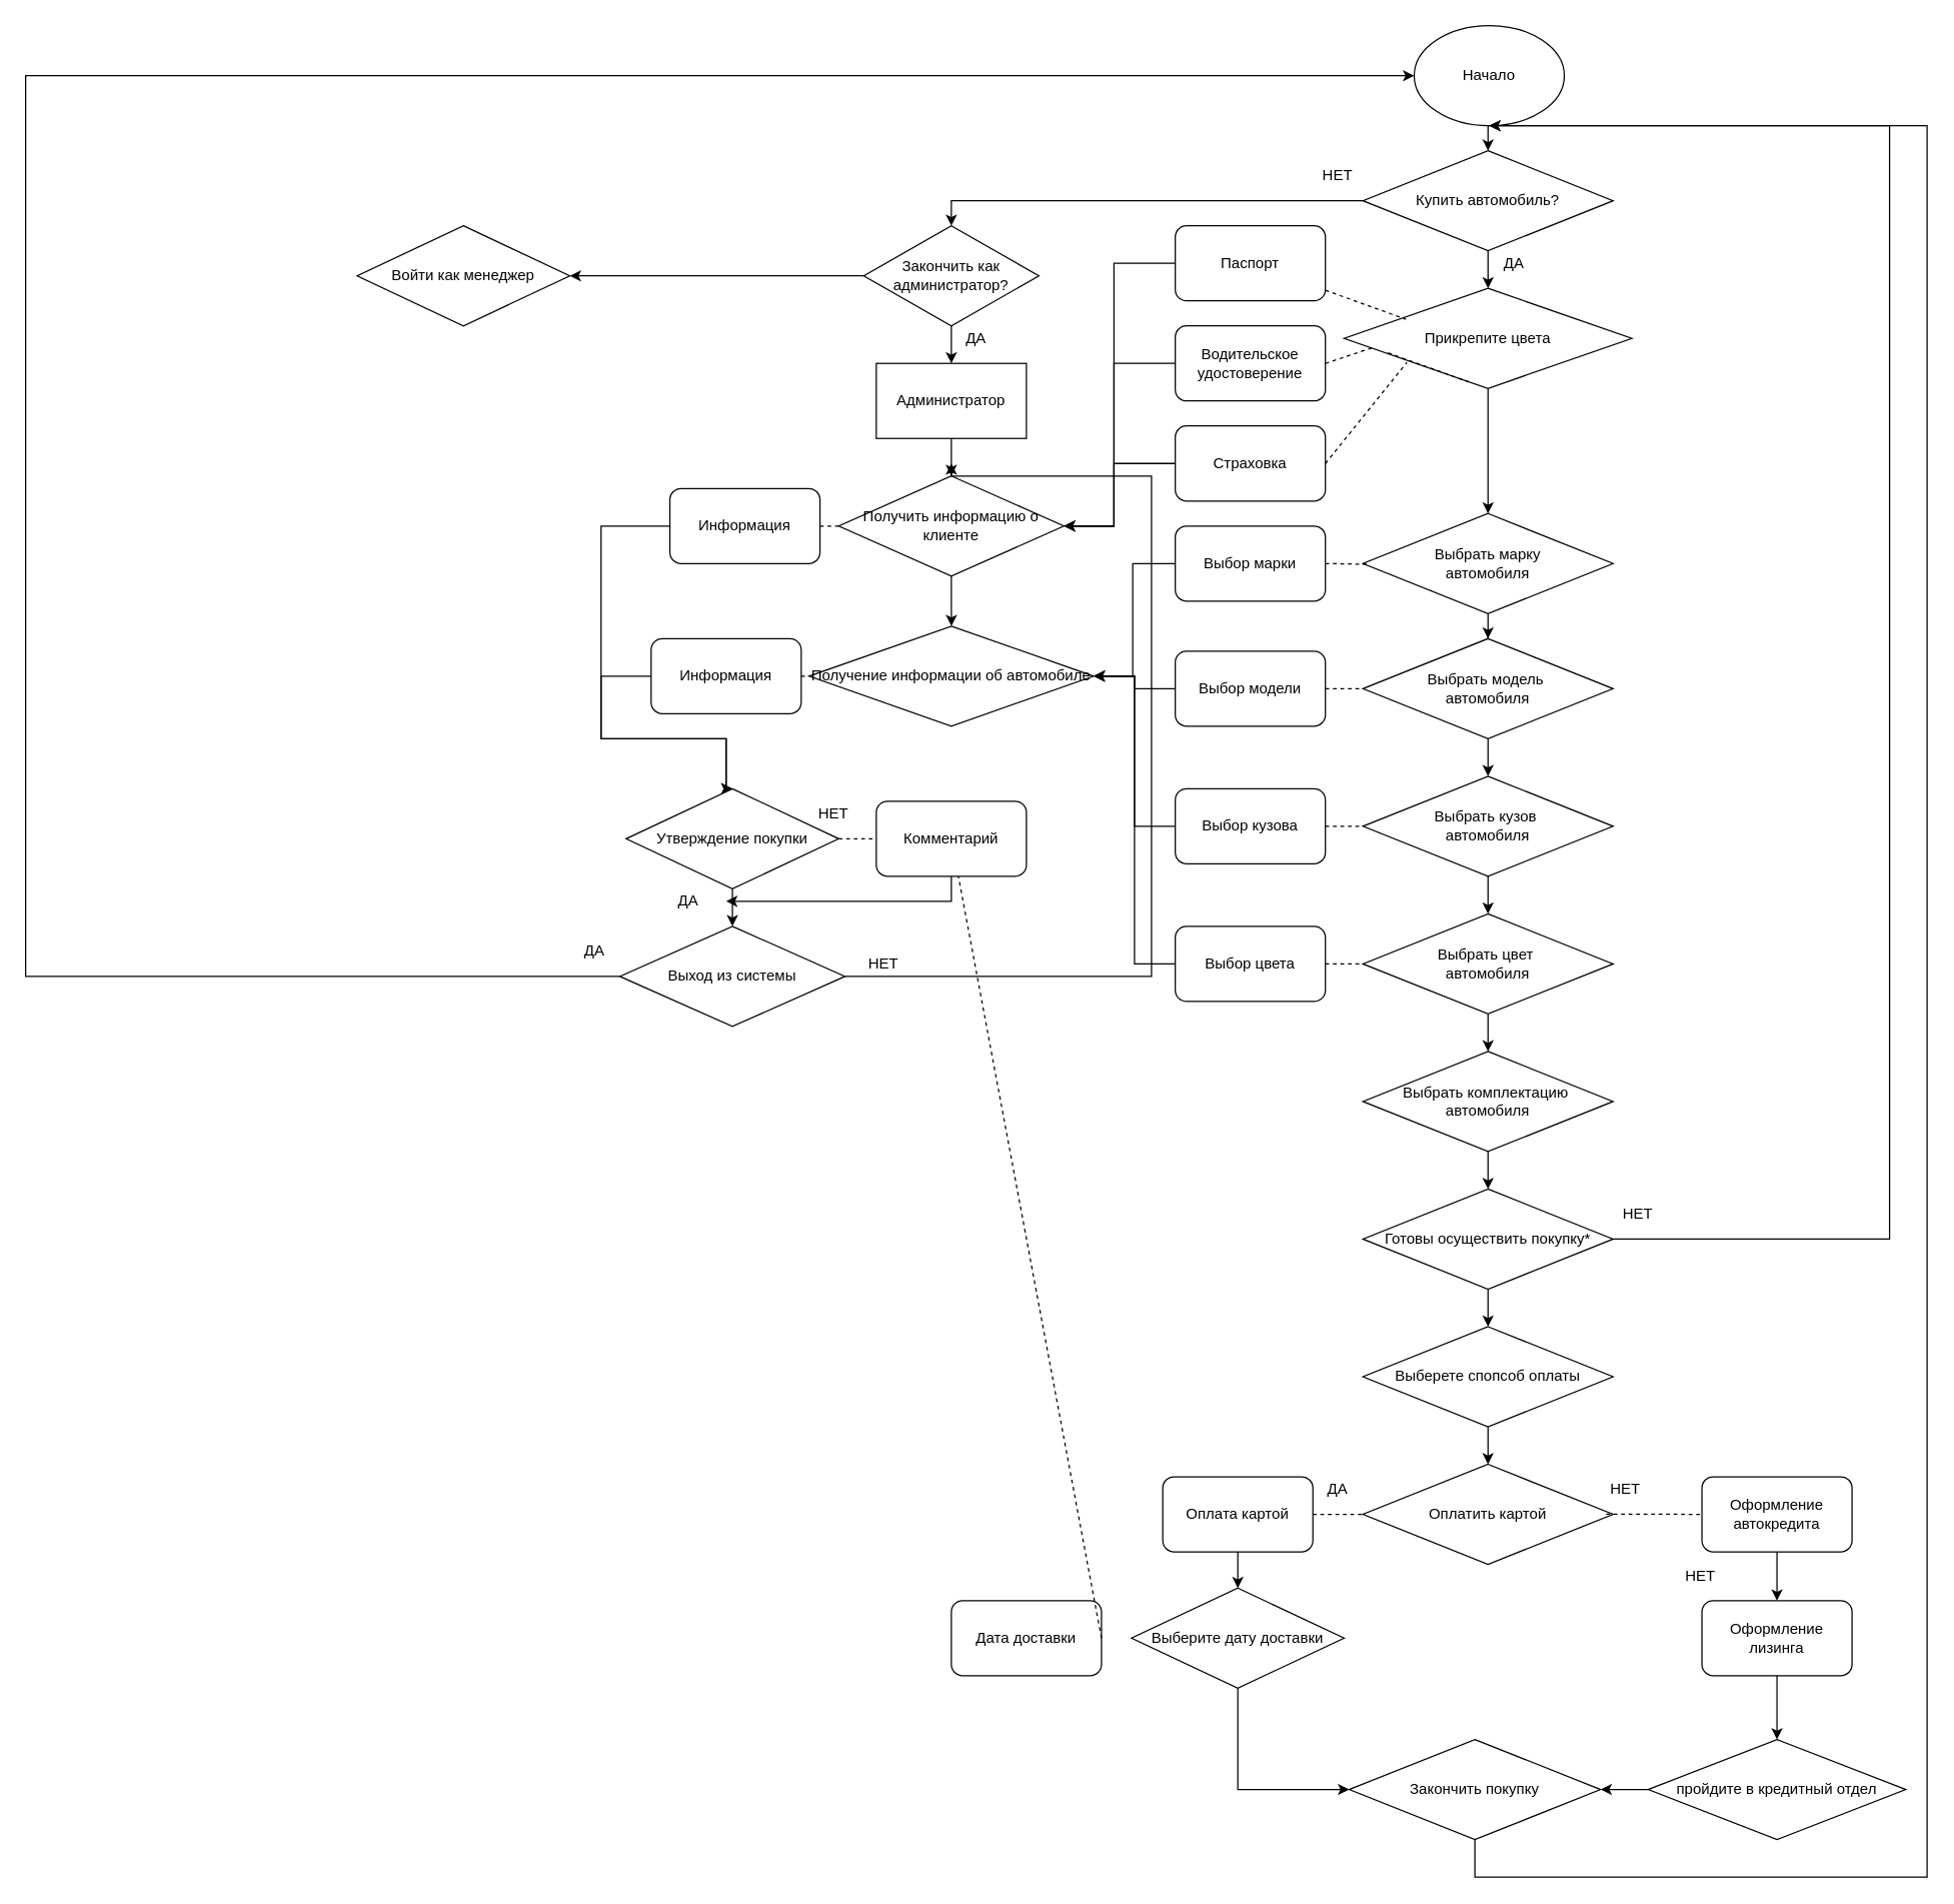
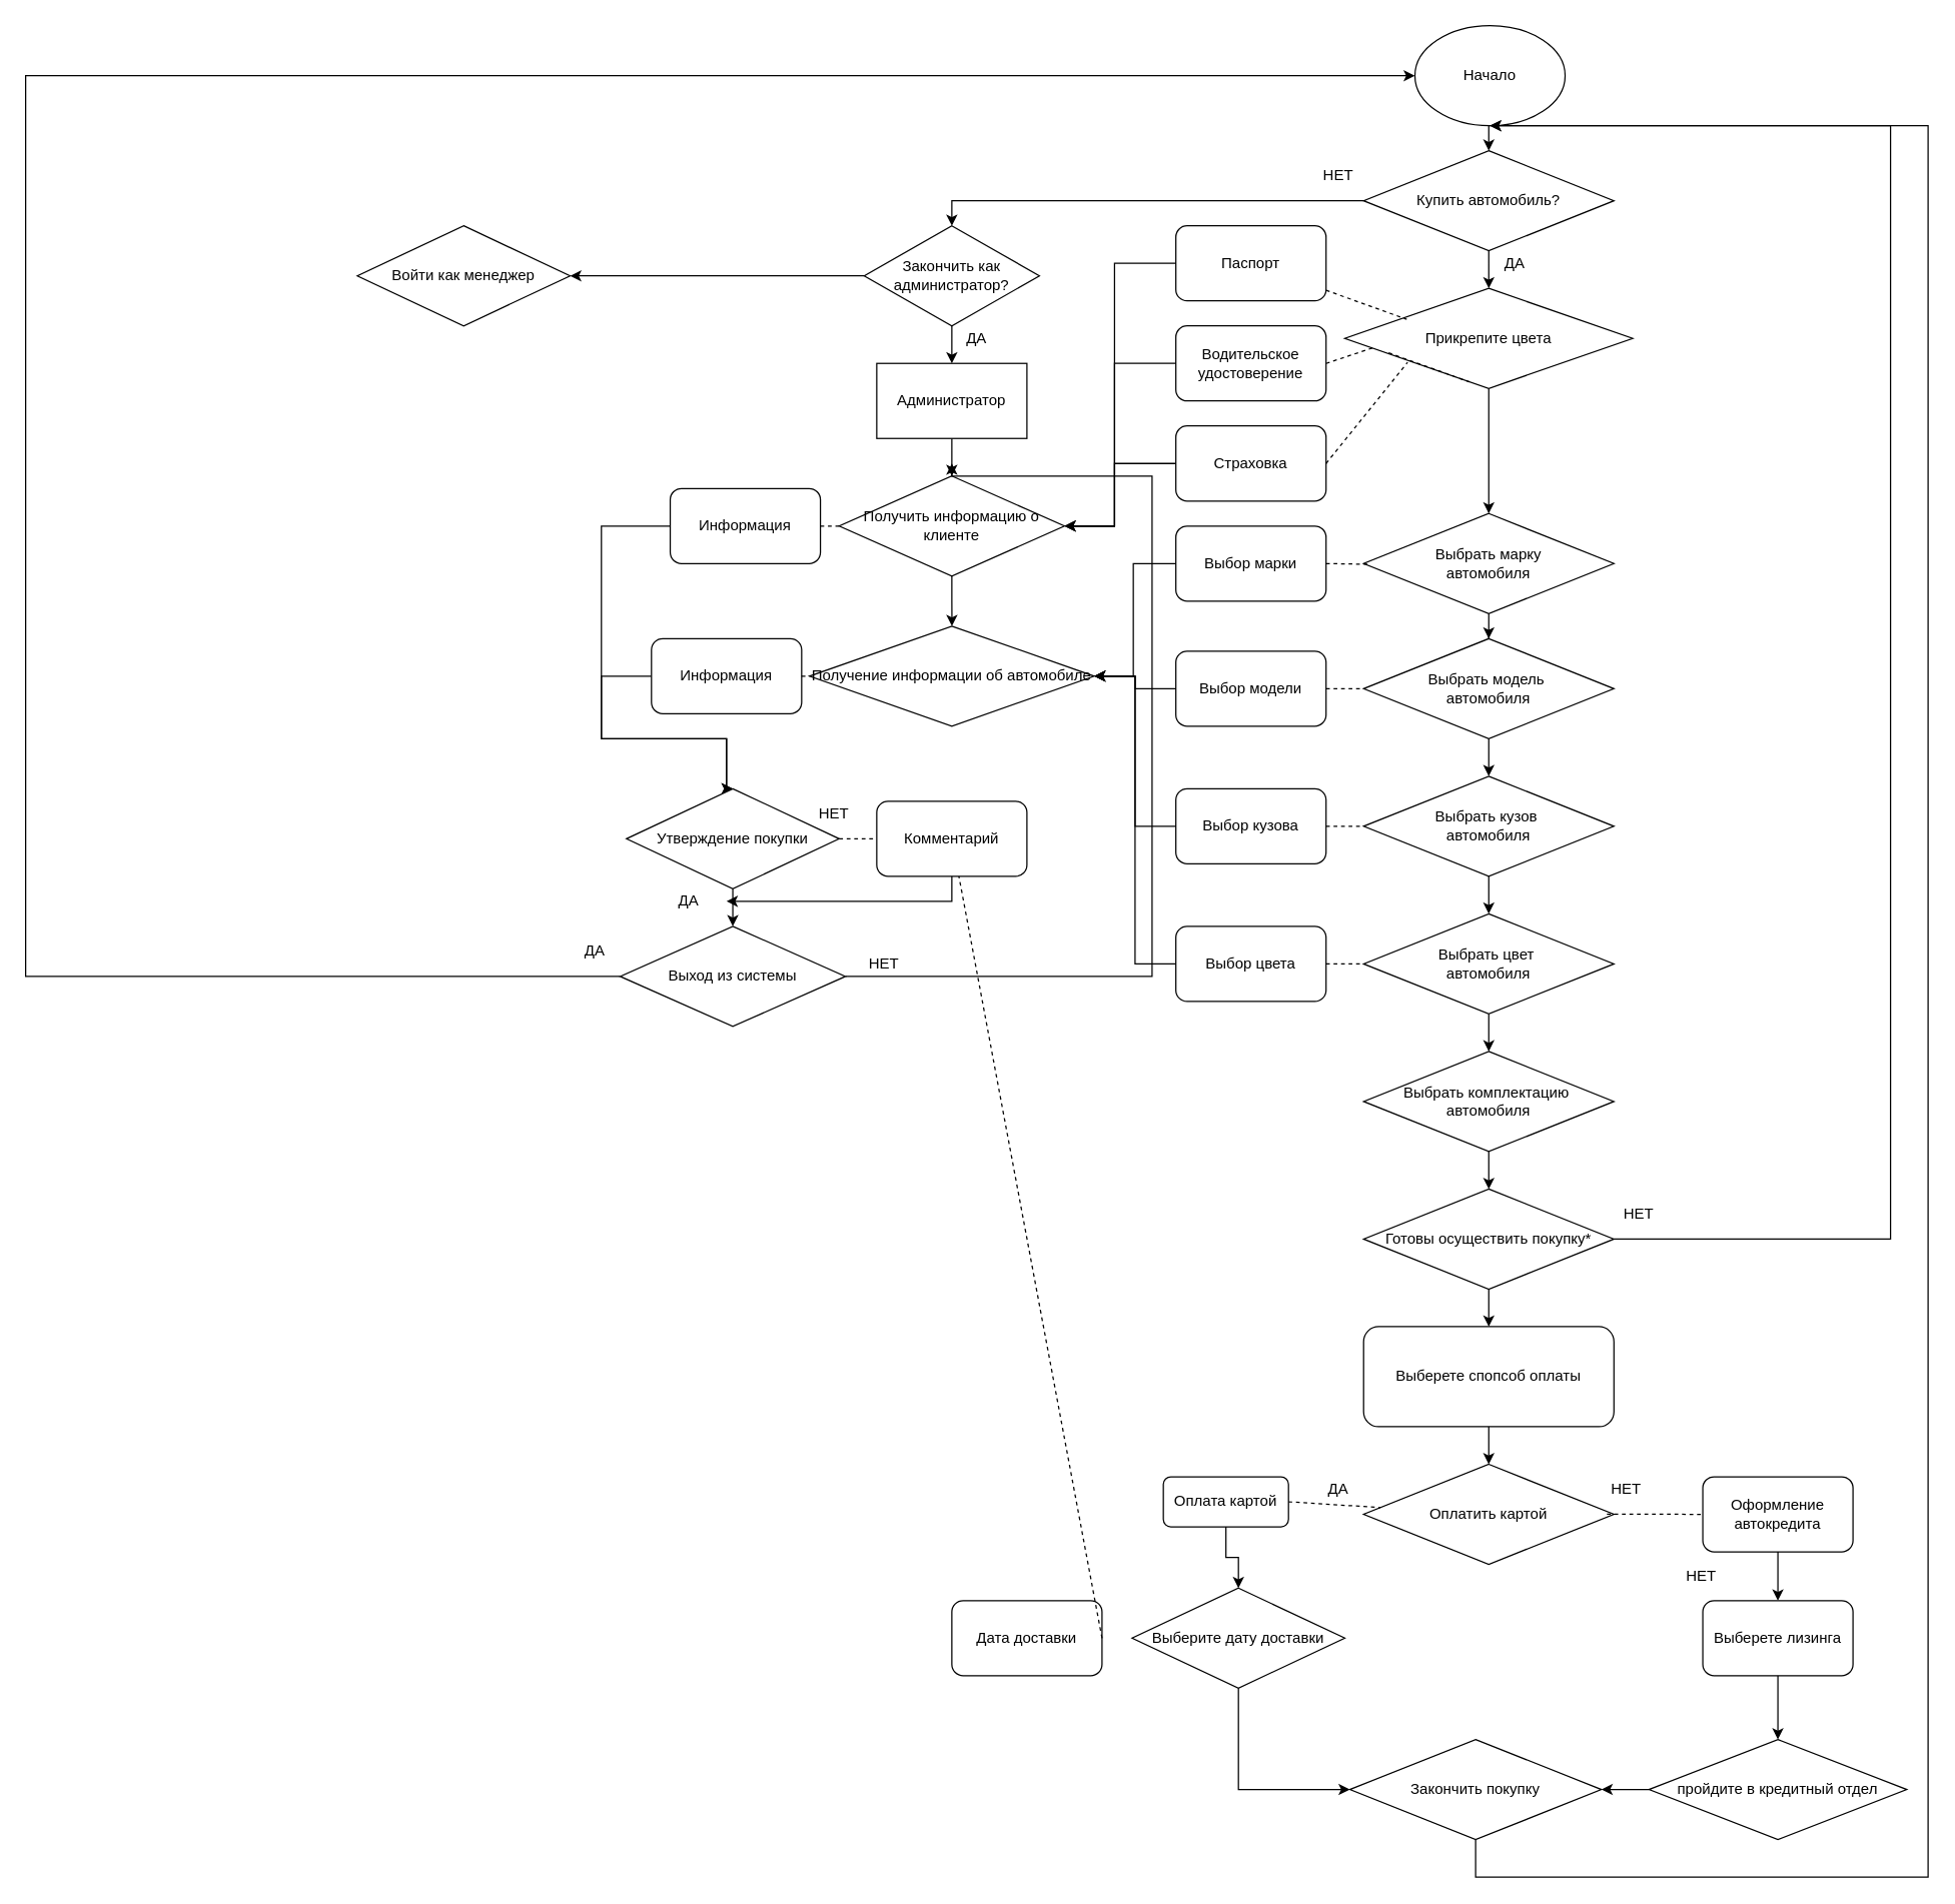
- <mxCell id="22" value="Выберете спопсоб оплаты" style="rhombus;whiteSpace=wrap;html=1;" vertex="1" parent="1"><mxGeometry x="1089" y="1060" width="200" height="80" as="geometry" /></mxCell>
+ <mxCell id="22" value="Выберете спопсоб оплаты" style="whiteSpace=wrap;html=1;rounded=1;" vertex="1" parent="1"><mxGeometry x="1089" y="1060" width="200" height="80" as="geometry" /></mxCell>
- <mxCell id="25" value="Оплата картой" style="rounded=1;whiteSpace=wrap;html=1;" vertex="1" parent="1"><mxGeometry x="929" y="1180" width="120" height="60" as="geometry" /></mxCell>
+ <mxCell id="25" value="Оплата картой" style="rounded=1;whiteSpace=wrap;html=1;" vertex="1" parent="1"><mxGeometry x="929" y="1180" width="100" height="40" as="geometry" /></mxCell>
- <mxCell id="29" value="Оформление лизинга" style="rounded=1;whiteSpace=wrap;html=1;" vertex="1" parent="1"><mxGeometry x="1360" y="1279" width="120" height="60" as="geometry" /></mxCell>
+ <mxCell id="29" value="Выберете лизинга" style="rounded=1;whiteSpace=wrap;html=1;" vertex="1" parent="1"><mxGeometry x="1360" y="1279" width="120" height="60" as="geometry" /></mxCell>
